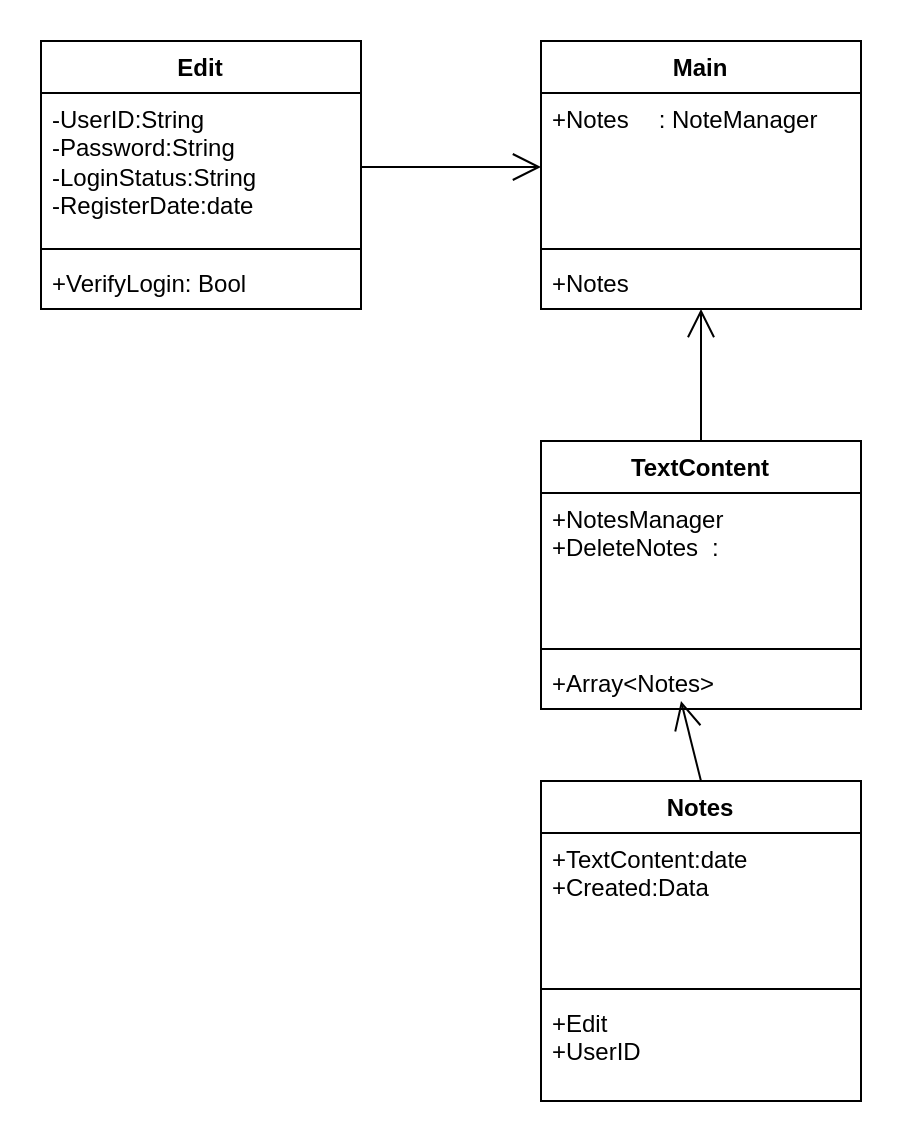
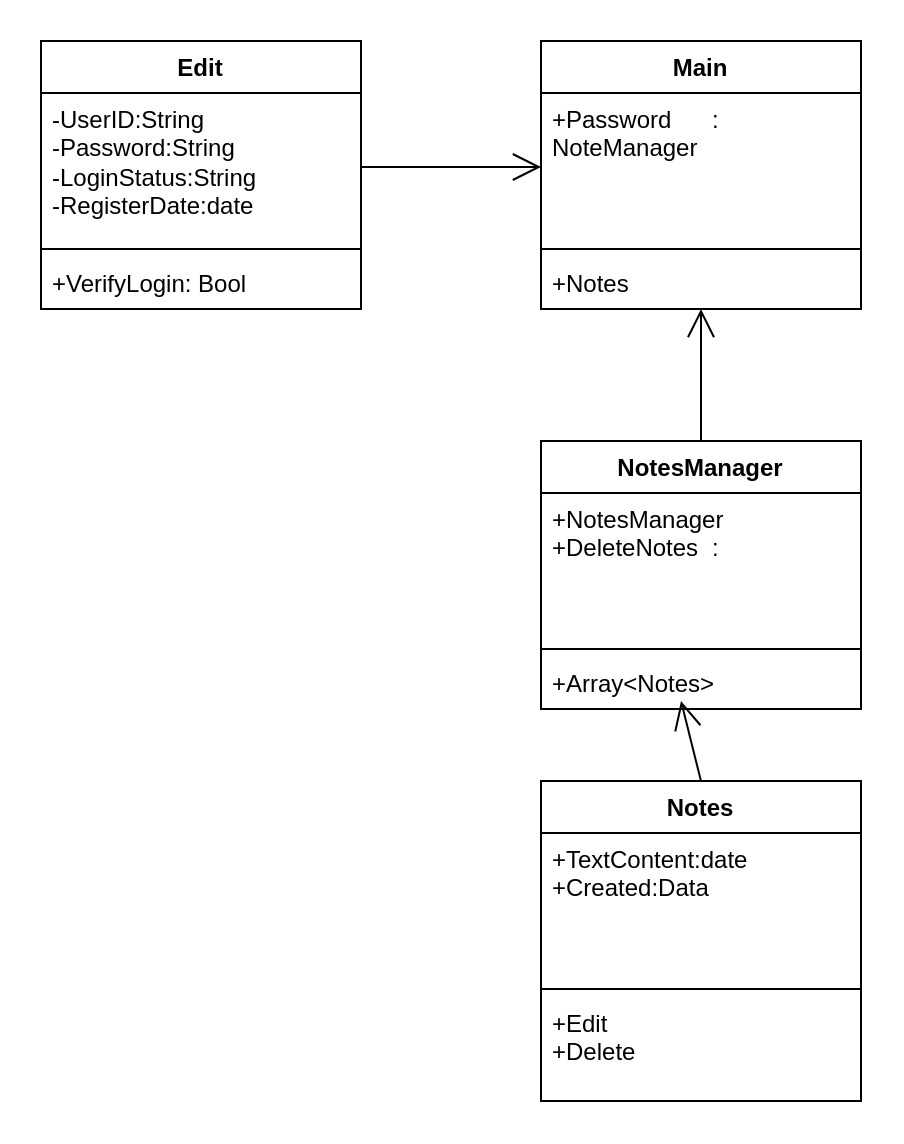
- <mxCell id="7" value="+Notes&lt;span style=&quot;white-space: pre;&quot;&gt;&#09;&lt;/span&gt;: NoteManager&lt;div&gt;&lt;br&gt;&lt;/div&gt;" style="text;strokeColor=none;fillColor=none;align=left;verticalAlign=top;spacingLeft=4;spacingRight=4;overflow=hidden;rotatable=0;points=[[0,0.5],[1,0.5]];portConstraint=eastwest;whiteSpace=wrap;html=1;" vertex="1" parent="6"><mxGeometry y="26" width="160" height="74" as="geometry" /></mxCell>
+ <mxCell id="7" value="+Password&lt;span style=&quot;white-space: pre;&quot;&gt;&#09;&lt;/span&gt;: NoteManager&lt;div&gt;&lt;br&gt;&lt;/div&gt;" style="text;strokeColor=none;fillColor=none;align=left;verticalAlign=top;spacingLeft=4;spacingRight=4;overflow=hidden;rotatable=0;points=[[0,0.5],[1,0.5]];portConstraint=eastwest;whiteSpace=wrap;html=1;" vertex="1" parent="6"><mxGeometry y="26" width="160" height="74" as="geometry" /></mxCell>
- <mxCell id="10" value="TextContent" style="swimlane;fontStyle=1;align=center;verticalAlign=top;childLayout=stackLayout;horizontal=1;startSize=26;horizontalStack=0;resizeParent=1;resizeParentMax=0;resizeLast=0;collapsible=1;marginBottom=0;whiteSpace=wrap;html=1;" vertex="1" parent="1"><mxGeometry x="270" y="220" width="160" height="134" as="geometry" /></mxCell>
+ <mxCell id="10" value="NotesManager" style="swimlane;fontStyle=1;align=center;verticalAlign=top;childLayout=stackLayout;horizontal=1;startSize=26;horizontalStack=0;resizeParent=1;resizeParentMax=0;resizeLast=0;collapsible=1;marginBottom=0;whiteSpace=wrap;html=1;" vertex="1" parent="1"><mxGeometry x="270" y="220" width="160" height="134" as="geometry" /></mxCell>
- <mxCell id="17" value="+Edit&lt;div&gt;+UserID&lt;/div&gt;" style="text;strokeColor=none;fillColor=none;align=left;verticalAlign=top;spacingLeft=4;spacingRight=4;overflow=hidden;rotatable=0;points=[[0,0.5],[1,0.5]];portConstraint=eastwest;whiteSpace=wrap;html=1;" vertex="1" parent="14"><mxGeometry y="108" width="160" height="52" as="geometry" /></mxCell>
+ <mxCell id="17" value="+Edit&lt;div&gt;+Delete&lt;/div&gt;" style="text;strokeColor=none;fillColor=none;align=left;verticalAlign=top;spacingLeft=4;spacingRight=4;overflow=hidden;rotatable=0;points=[[0,0.5],[1,0.5]];portConstraint=eastwest;whiteSpace=wrap;html=1;" vertex="1" parent="14"><mxGeometry y="108" width="160" height="52" as="geometry" /></mxCell>
